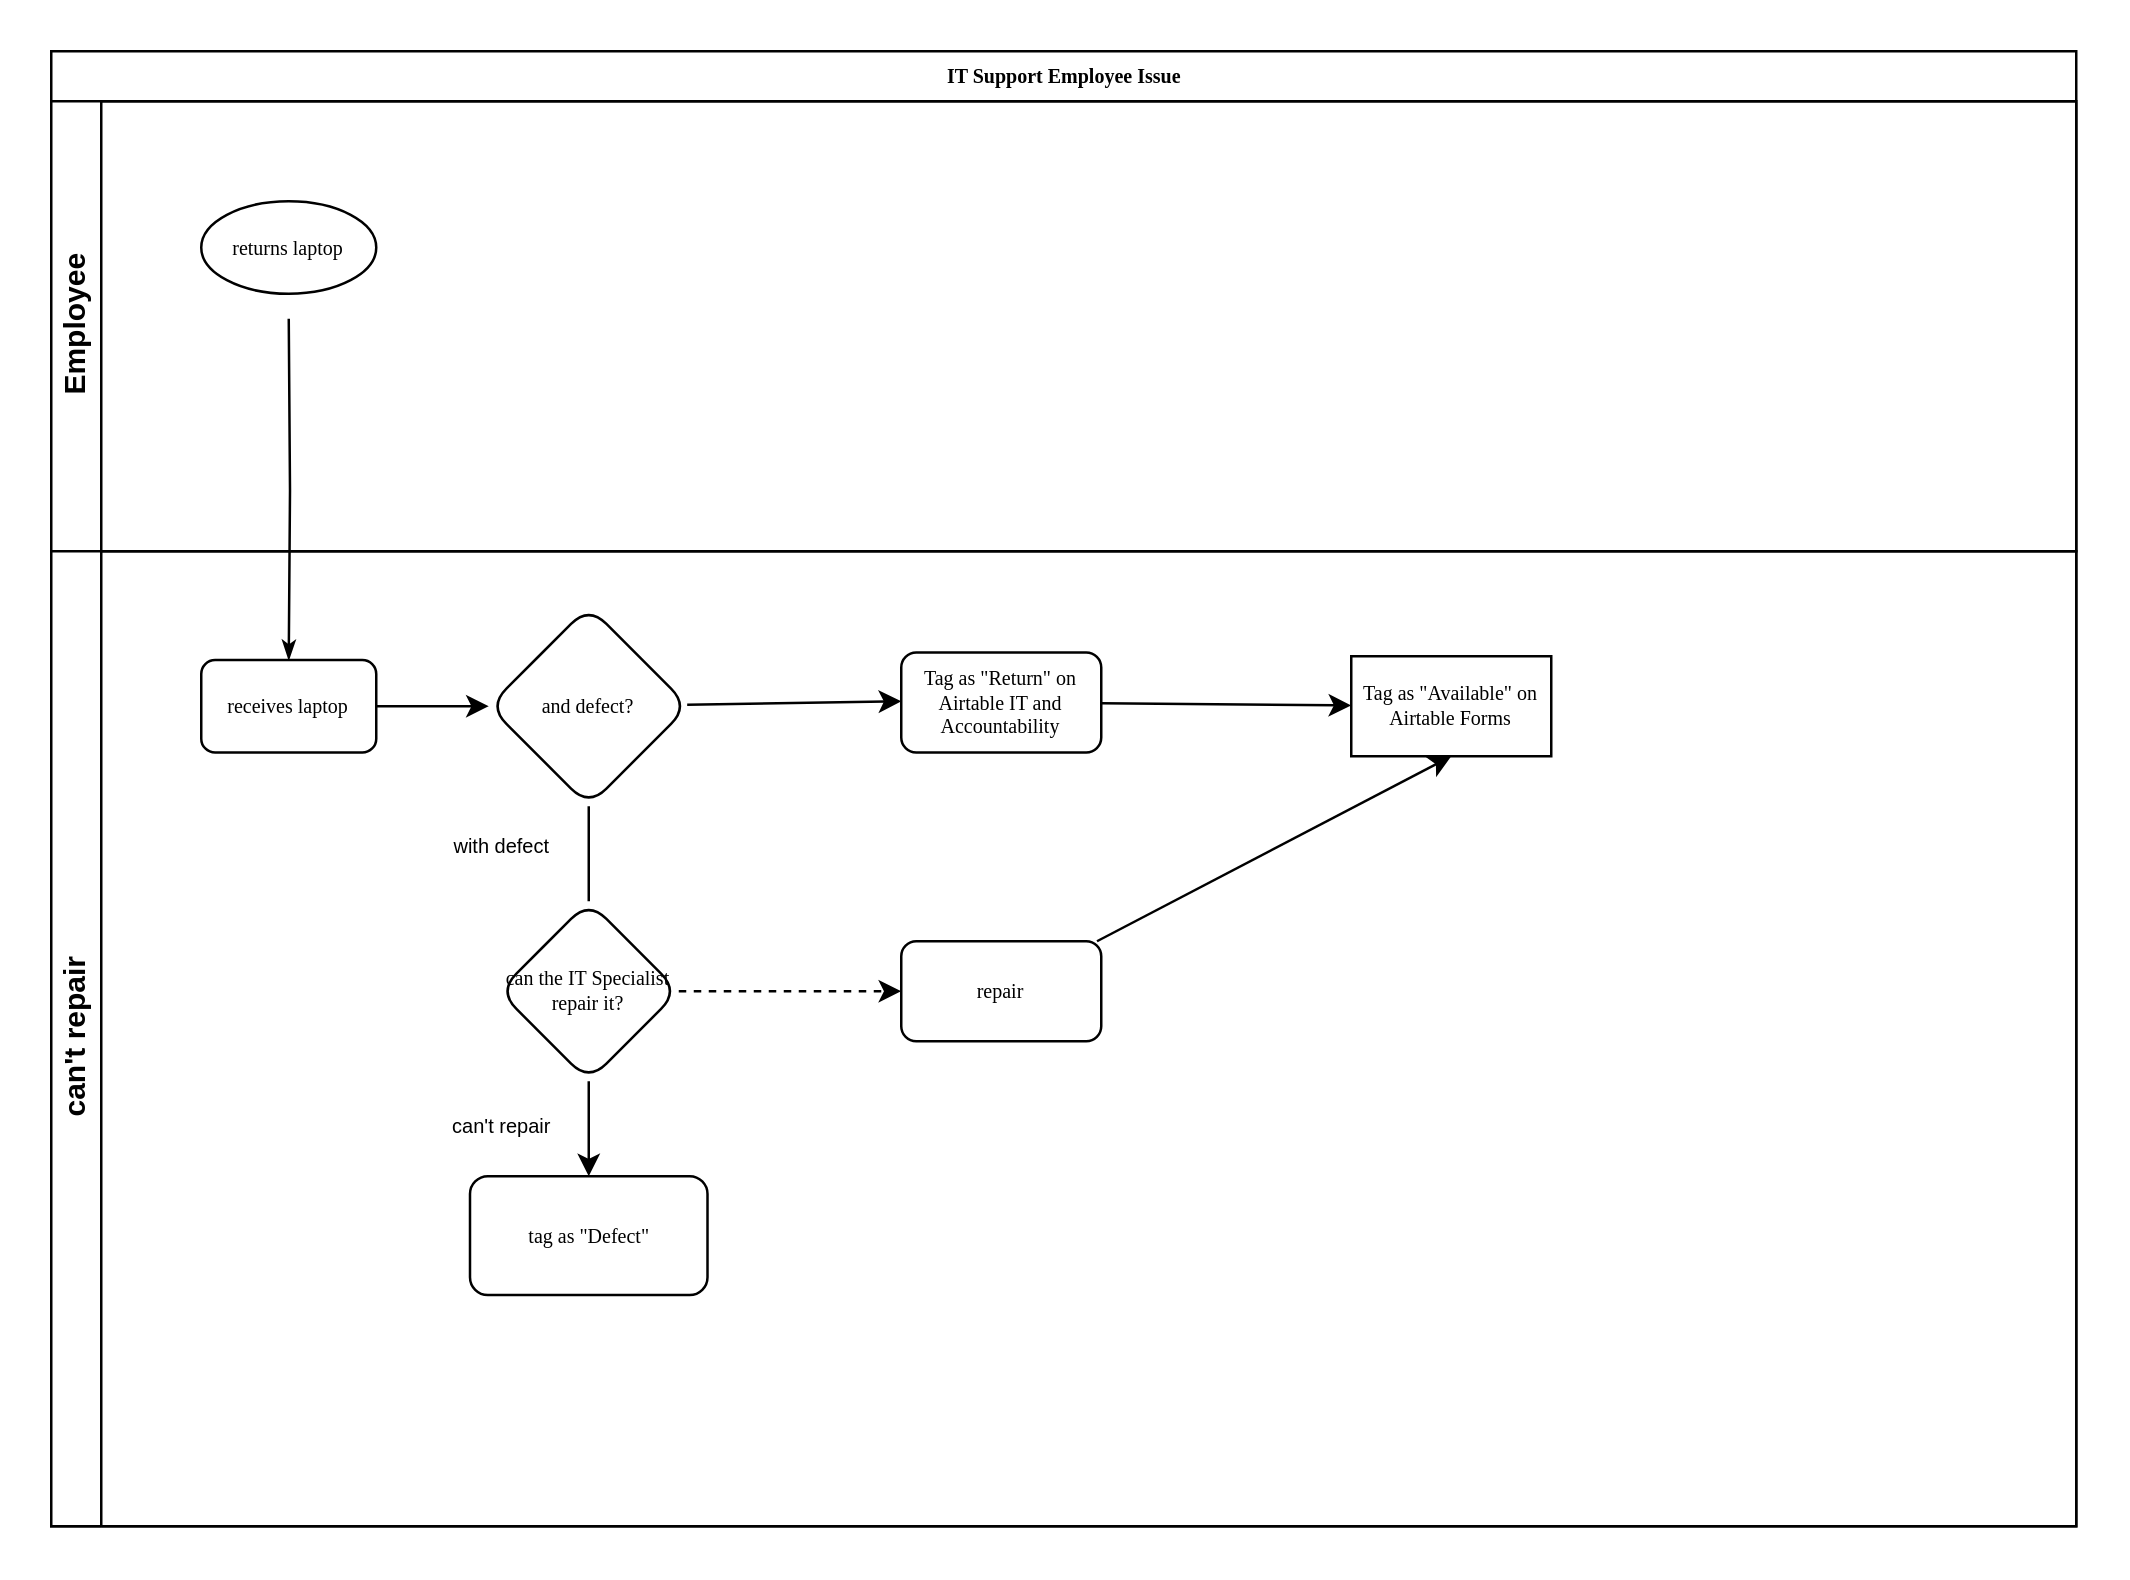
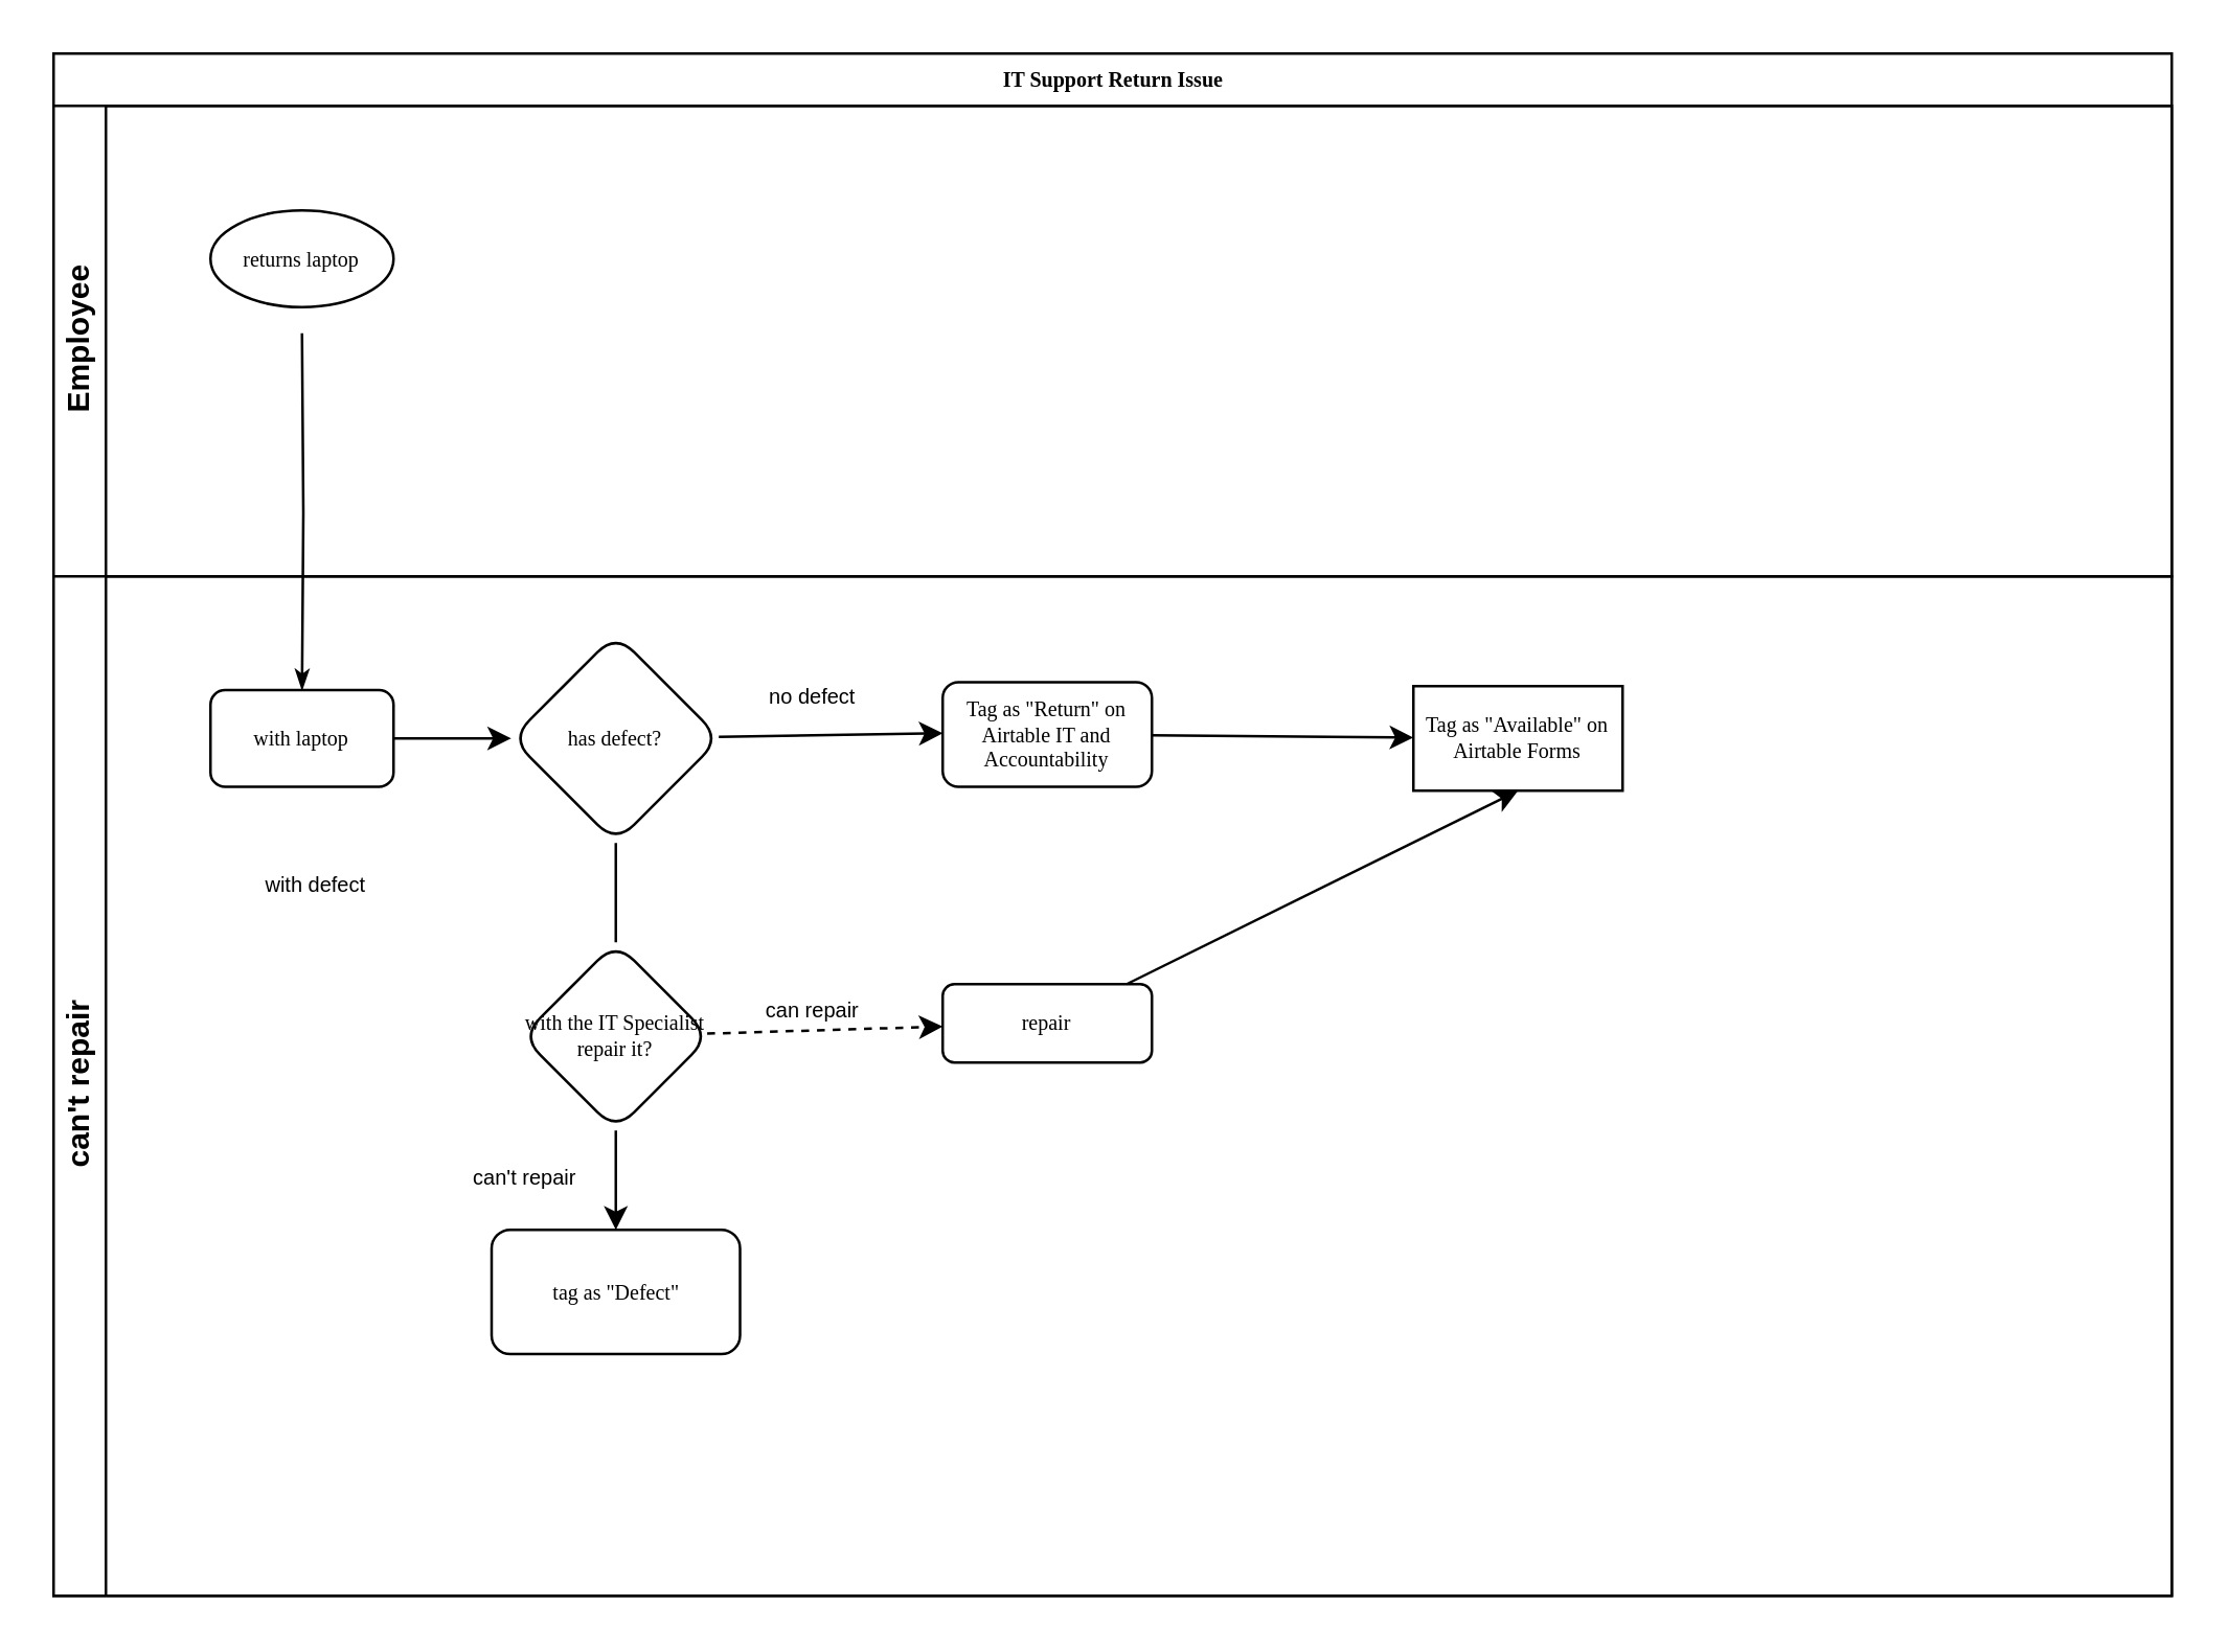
- <mxCell id="2" value="IT Support Employee Issue" style="swimlane;html=1;childLayout=stackLayout;horizontal=1;startSize=20;horizontalStack=0;rounded=0;shadow=0;labelBackgroundColor=none;strokeWidth=1;fontFamily=Verdana;fontSize=8;align=center;" parent="1" vertex="1"><mxGeometry x="20" y="20" width="810" height="590" as="geometry" /></mxCell>
+ <mxCell id="2" value="IT Support Return Issue" style="swimlane;html=1;childLayout=stackLayout;horizontal=1;startSize=20;horizontalStack=0;rounded=0;shadow=0;labelBackgroundColor=none;strokeWidth=1;fontFamily=Verdana;fontSize=8;align=center;" parent="1" vertex="1"><mxGeometry x="20" y="20" width="810" height="590" as="geometry" /></mxCell>
+ <mxCell id="19" value="&lt;font style=&quot;font-size: 8px;&quot;&gt;no defect&lt;/font&gt;" style="text;html=1;align=center;verticalAlign=middle;resizable=0;points=[];autosize=1;strokeColor=none;fillColor=none;" parent="6" vertex="1"><mxGeometry x="260" y="30" width="60" height="30" as="geometry" /></mxCell>
- <mxCell id="8" value="receives laptop" style="rounded=1;whiteSpace=wrap;html=1;shadow=0;labelBackgroundColor=none;strokeWidth=1;fontFamily=Verdana;fontSize=8;align=center;" parent="6" vertex="1"><mxGeometry x="60" y="43.5" width="70" height="37" as="geometry" /></mxCell>
+ <mxCell id="8" value="with laptop" style="rounded=1;whiteSpace=wrap;html=1;shadow=0;labelBackgroundColor=none;strokeWidth=1;fontFamily=Verdana;fontSize=8;align=center;" parent="6" vertex="1"><mxGeometry x="60" y="43.5" width="70" height="37" as="geometry" /></mxCell>
- <mxCell id="11" value="and defect?" style="rhombus;whiteSpace=wrap;html=1;fontSize=8;fontFamily=Verdana;rounded=1;shadow=0;labelBackgroundColor=none;strokeWidth=1;" parent="6" vertex="1"><mxGeometry x="175" y="22.0" width="80" height="80" as="geometry" /></mxCell>
+ <mxCell id="11" value="has defect?" style="rhombus;whiteSpace=wrap;html=1;fontSize=8;fontFamily=Verdana;rounded=1;shadow=0;labelBackgroundColor=none;strokeWidth=1;" parent="6" vertex="1"><mxGeometry x="175" y="22.0" width="80" height="80" as="geometry" /></mxCell>
- <mxCell id="12" value="&lt;span style=&quot;font-size: 8px;&quot;&gt;with defect&lt;/span&gt;" style="text;html=1;align=center;verticalAlign=middle;resizable=0;points=[];autosize=1;strokeColor=none;fillColor=none;" parent="6" vertex="1"><mxGeometry x="150" y="102" width="60" height="30" as="geometry" /></mxCell>
+ <mxCell id="12" value="&lt;span style=&quot;font-size: 8px;&quot;&gt;with defect&lt;/span&gt;" style="text;html=1;align=center;verticalAlign=middle;resizable=0;points=[];autosize=1;strokeColor=none;fillColor=none;" parent="6" vertex="1"><mxGeometry x="70" y="102" width="60" height="30" as="geometry" /></mxCell>
+ <mxCell id="22" value="&lt;font style=&quot;font-size: 8px;&quot;&gt;can repair&lt;/font&gt;" style="text;html=1;align=center;verticalAlign=middle;resizable=0;points=[];autosize=1;strokeColor=none;fillColor=none;" parent="6" vertex="1"><mxGeometry x="260" y="150" width="60" height="30" as="geometry" /></mxCell>
- <mxCell id="15" value="can the IT Specialist &lt;br&gt;repair it?" style="rhombus;whiteSpace=wrap;html=1;fontSize=8;fontFamily=Verdana;rounded=1;shadow=0;labelBackgroundColor=none;strokeWidth=1;" parent="6" vertex="1"><mxGeometry x="179" y="140" width="72" height="72" as="geometry" /></mxCell>
+ <mxCell id="15" value="with the IT Specialist &lt;br&gt;repair it?" style="rhombus;whiteSpace=wrap;html=1;fontSize=8;fontFamily=Verdana;rounded=1;shadow=0;labelBackgroundColor=none;strokeWidth=1;" parent="6" vertex="1"><mxGeometry x="179" y="140" width="72" height="72" as="geometry" /></mxCell>
- <mxCell id="21" value="repair" style="whiteSpace=wrap;html=1;fontSize=8;fontFamily=Verdana;rounded=1;shadow=0;labelBackgroundColor=none;strokeWidth=1;" parent="6" vertex="1"><mxGeometry x="340" y="156" width="80" height="40" as="geometry" /></mxCell>
+ <mxCell id="21" value="repair" style="whiteSpace=wrap;html=1;fontSize=8;fontFamily=Verdana;rounded=1;shadow=0;labelBackgroundColor=none;strokeWidth=1;" parent="6" vertex="1"><mxGeometry x="340" y="156" width="80" height="30" as="geometry" /></mxCell>
